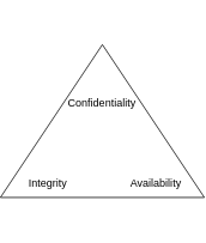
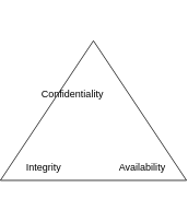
- <mxCell id="3" value="Confidentiality" style="text;html=1;strokeColor=none;fillColor=none;align=center;verticalAlign=middle;whiteSpace=wrap;rounded=0;" vertex="1" parent="1"><mxGeometry x="80.33" y="99" width="60" height="30" as="geometry" /></mxCell>
+ <mxCell id="3" value="Confidentiality" style="text;html=1;strokeColor=none;fillColor=none;align=center;verticalAlign=middle;whiteSpace=wrap;rounded=0;" vertex="1" parent="1"><mxGeometry x="55.33" y="99" width="60" height="30" as="geometry" /></mxCell>
